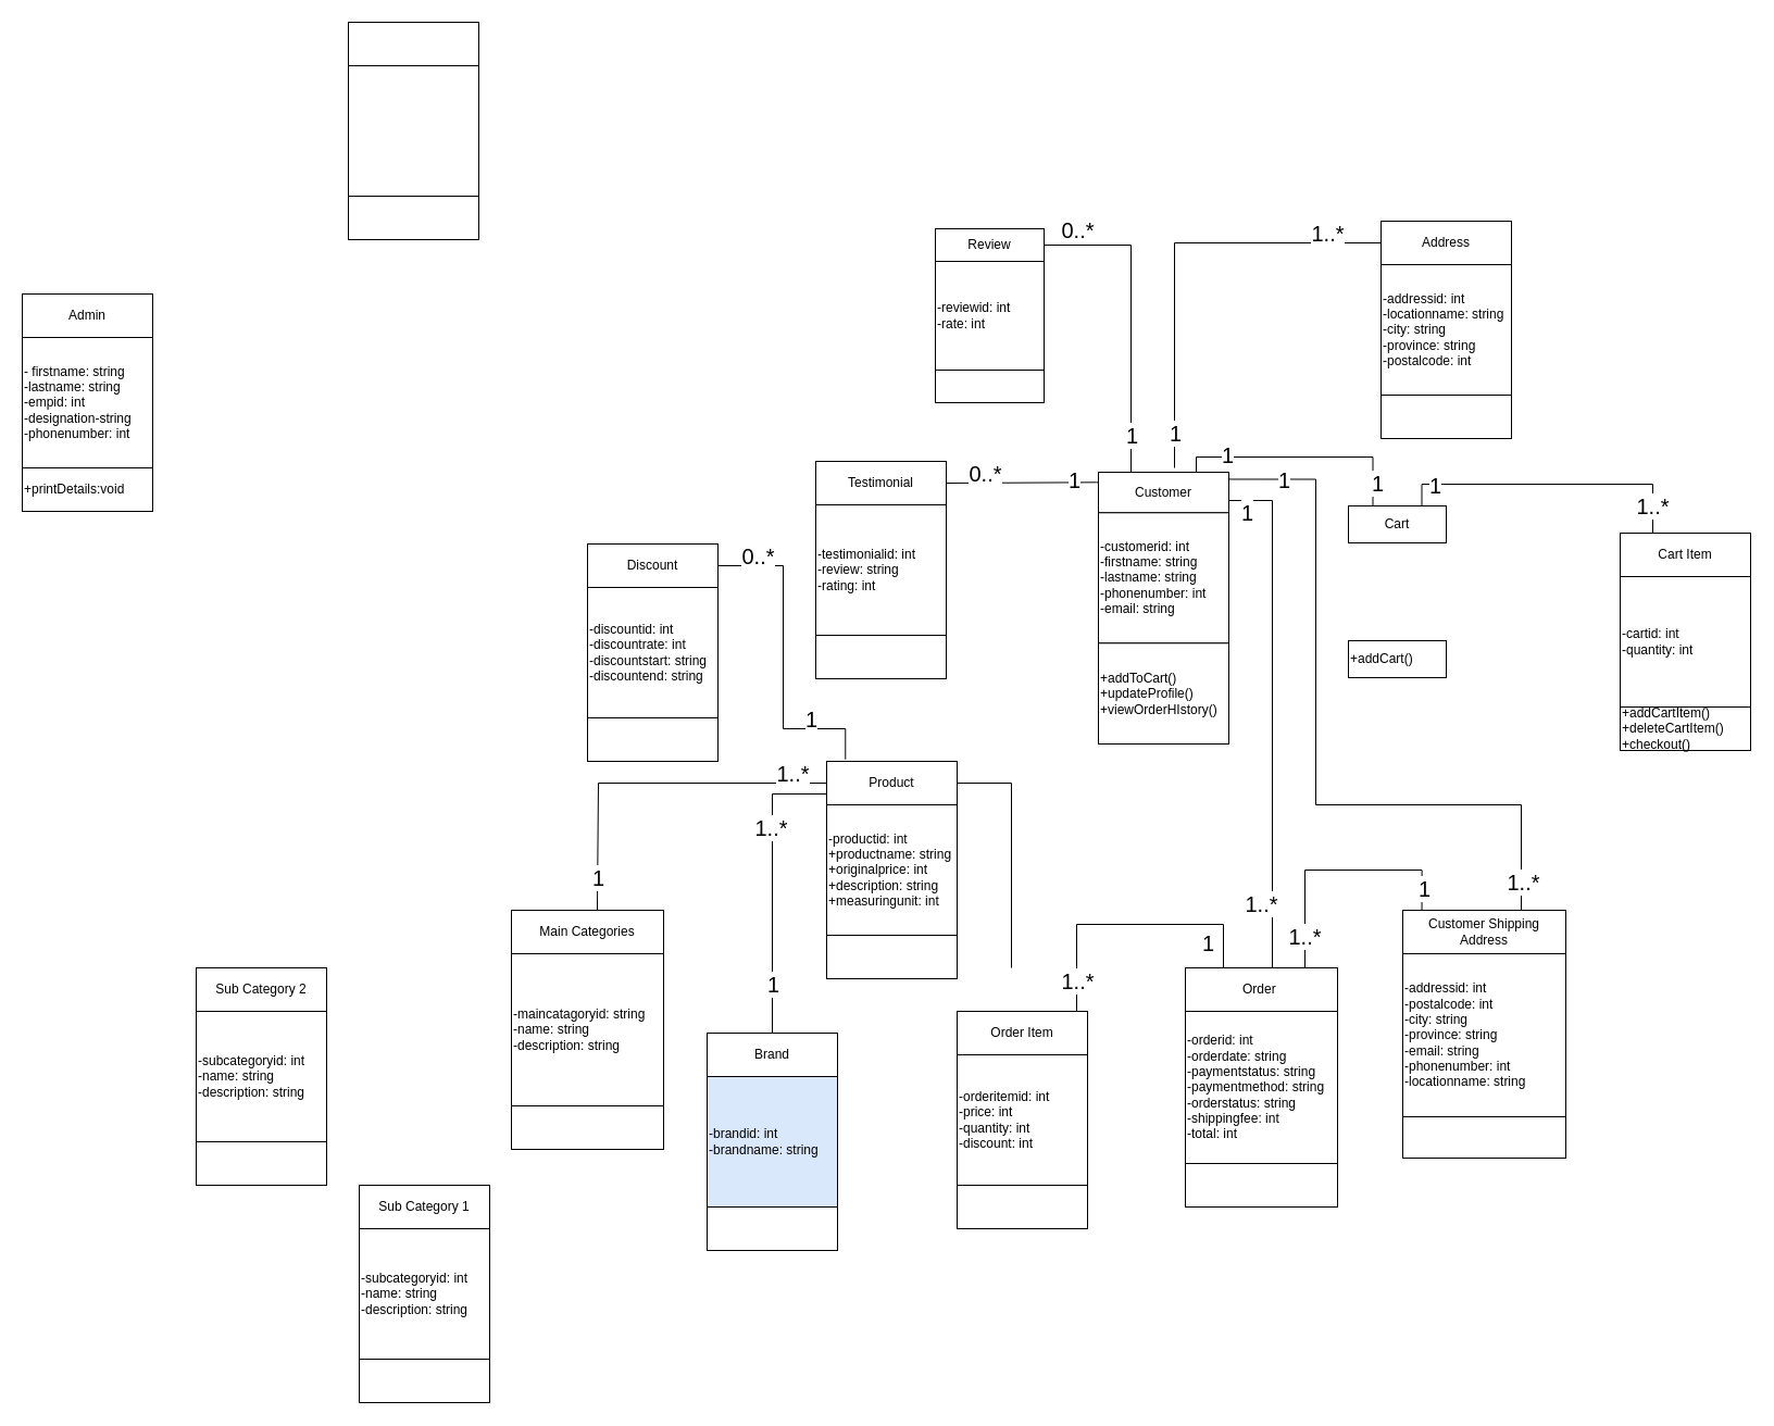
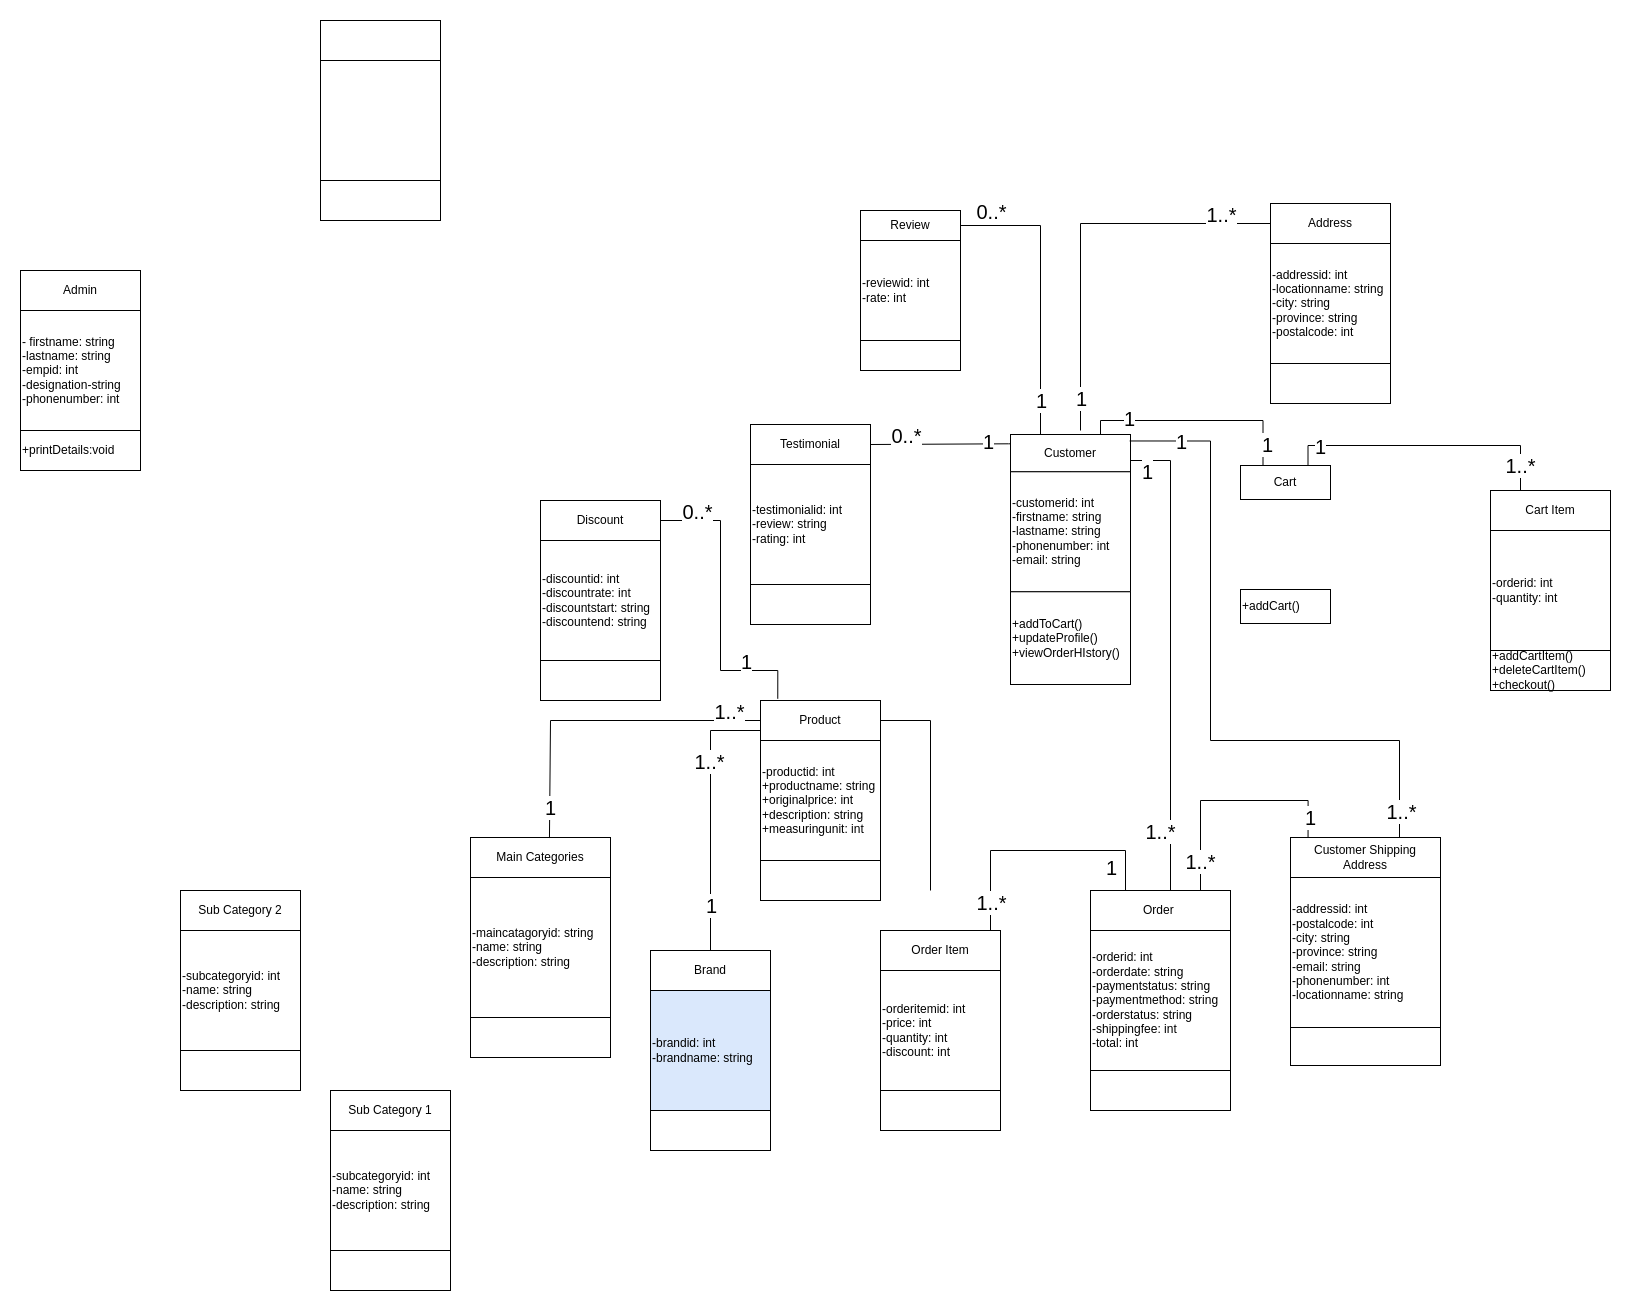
- <mxCell id="28" value="-cartid: int&lt;br&gt;-quantity: int" style="whiteSpace=wrap;html=1;aspect=fixed;align=left;" parent="26" vertex="1"><mxGeometry y="40" width="120" height="120" as="geometry" /></mxCell>
+ <mxCell id="28" value="-orderid: int&lt;br&gt;-quantity: int" style="whiteSpace=wrap;html=1;aspect=fixed;align=left;" parent="26" vertex="1"><mxGeometry y="40" width="120" height="120" as="geometry" /></mxCell>
